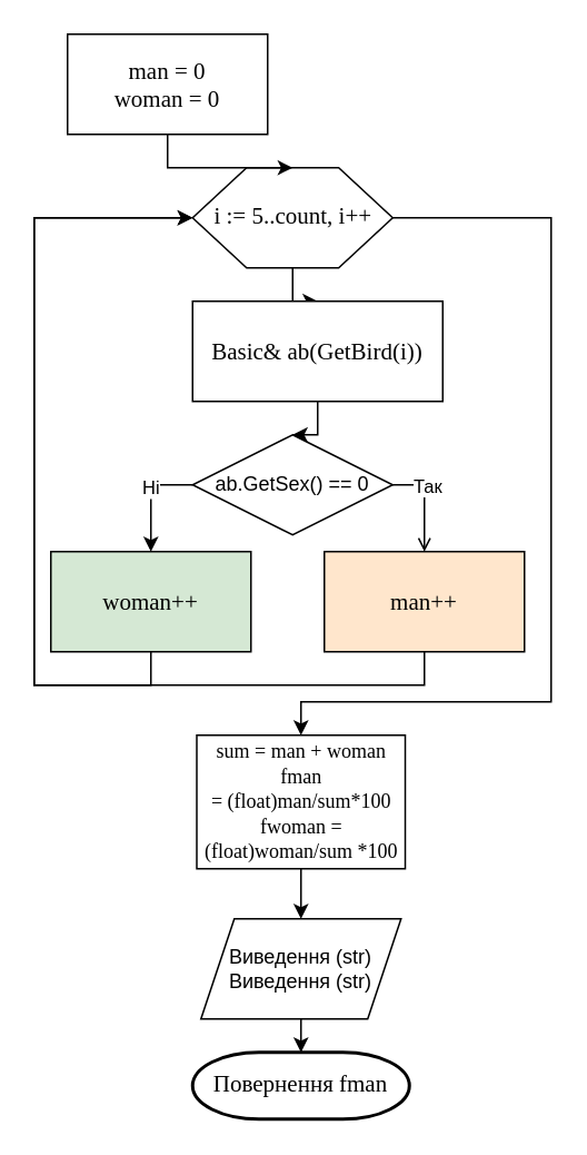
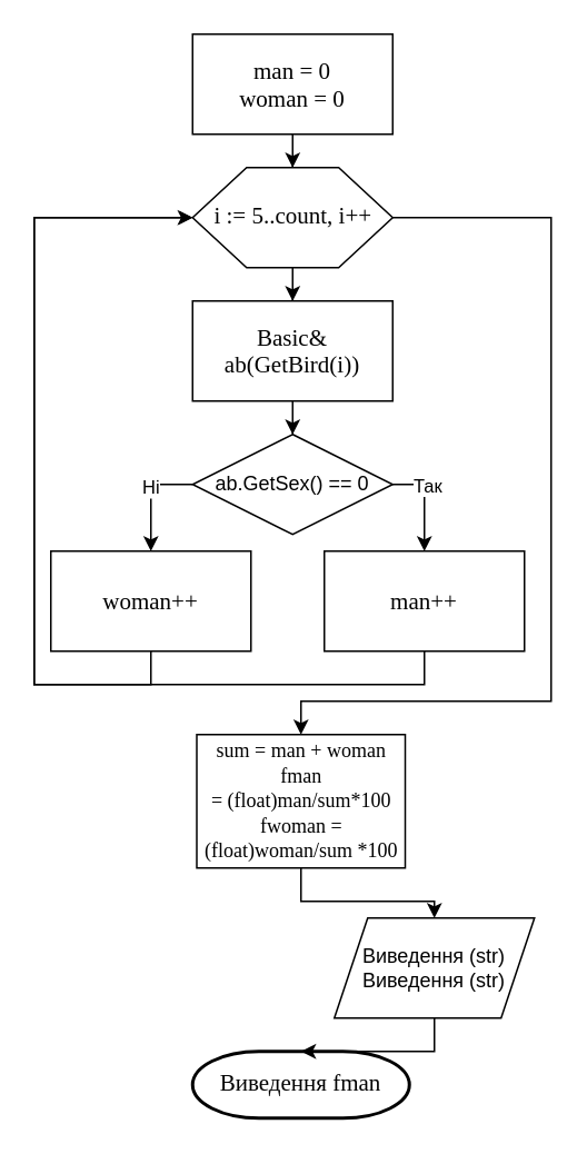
- <mxCell id="7" value="&lt;p style=&quot;margin: 0px ; font-stretch: normal ; line-height: normal ; font-size: 14px&quot;&gt;&lt;font face=&quot;Times New Roman&quot; style=&quot;font-size: 14px&quot;&gt;man = 0&lt;/font&gt;&lt;/p&gt;&lt;p style=&quot;margin: 0px ; font-stretch: normal ; line-height: normal ; font-size: 14px&quot;&gt;&lt;font face=&quot;Times New Roman&quot; style=&quot;font-size: 14px&quot;&gt;woman = 0&lt;/font&gt;&lt;/p&gt;" style="rounded=0;whiteSpace=wrap;html=1;" vertex="1" parent="1"><mxGeometry x="40" y="20" width="120" height="60" as="geometry" /></mxCell>
+ <mxCell id="7" value="&lt;p style=&quot;margin: 0px ; font-stretch: normal ; line-height: normal ; font-size: 14px&quot;&gt;&lt;font face=&quot;Times New Roman&quot; style=&quot;font-size: 14px&quot;&gt;man = 0&lt;/font&gt;&lt;/p&gt;&lt;p style=&quot;margin: 0px ; font-stretch: normal ; line-height: normal ; font-size: 14px&quot;&gt;&lt;font face=&quot;Times New Roman&quot; style=&quot;font-size: 14px&quot;&gt;woman = 0&lt;/font&gt;&lt;/p&gt;" style="rounded=0;whiteSpace=wrap;html=1;" vertex="1" parent="1"><mxGeometry x="115" y="20" width="120" height="60" as="geometry" /></mxCell>
- <mxCell id="15" style="edgeStyle=orthogonalEdgeStyle;rounded=0;orthogonalLoop=1;jettySize=auto;html=1;entryX=0;entryY=0.5;entryDx=0;entryDy=0;" edge="1" parent="1" source="16" target="5"><mxGeometry relative="1" as="geometry"><Array as="points"><mxPoint x="90" y="410" /><mxPoint x="20" y="410" /><mxPoint x="20" y="130" /></Array></mxGeometry></mxCell>
+ <mxCell id="15" style="edgeStyle=orthogonalEdgeStyle;rounded=0;orthogonalLoop=1;jettySize=auto;html=1;entryX=0;entryY=0.5;entryDx=0;entryDy=0;endArrow=open;" edge="1" parent="1" source="16" target="5"><mxGeometry relative="1" as="geometry"><Array as="points"><mxPoint x="90" y="410" /><mxPoint x="20" y="410" /><mxPoint x="20" y="130" /></Array></mxGeometry></mxCell>
- <mxCell id="14" value="&lt;p style=&quot;margin: 0px ; font-stretch: normal ; line-height: normal&quot;&gt;&lt;font face=&quot;Times New Roman&quot; style=&quot;font-size: 14px&quot;&gt;Basic&amp;amp; ab(GetBird(i))&lt;/font&gt;&lt;/p&gt;" style="rounded=0;whiteSpace=wrap;html=1;" vertex="1" parent="1"><mxGeometry x="115" y="180" width="150" height="60" as="geometry" /></mxCell>
+ <mxCell id="14" value="&lt;p style=&quot;margin: 0px ; font-stretch: normal ; line-height: normal&quot;&gt;&lt;font face=&quot;Times New Roman&quot; style=&quot;font-size: 14px&quot;&gt;Basic&amp;amp; ab(GetBird(i))&lt;/font&gt;&lt;/p&gt;" style="rounded=0;whiteSpace=wrap;html=1;" vertex="1" parent="1"><mxGeometry x="115" y="180" width="120" height="60" as="geometry" /></mxCell>
- <mxCell id="8" style="edgeStyle=orthogonalEdgeStyle;rounded=0;orthogonalLoop=1;jettySize=auto;html=1;entryX=0.5;entryY=0;entryDx=0;entryDy=0;endArrow=open;" edge="1" parent="1" source="12" target="18"><mxGeometry relative="1" as="geometry"><Array as="points"><mxPoint x="254" y="290" /></Array></mxGeometry></mxCell>
+ <mxCell id="8" style="edgeStyle=orthogonalEdgeStyle;rounded=0;orthogonalLoop=1;jettySize=auto;html=1;entryX=0.5;entryY=0;entryDx=0;entryDy=0;" edge="1" parent="1" source="12" target="18"><mxGeometry relative="1" as="geometry"><Array as="points"><mxPoint x="254" y="290" /></Array></mxGeometry></mxCell>
- <mxCell id="16" value="&lt;p style=&quot;margin: 0px ; font-stretch: normal ; line-height: normal&quot;&gt;&lt;font face=&quot;Times New Roman&quot; style=&quot;font-size: 14px&quot;&gt;woman++&lt;/font&gt;&lt;/p&gt;" style="rounded=0;whiteSpace=wrap;html=1;fillColor=#d5e8d4;" vertex="1" parent="1"><mxGeometry x="30" y="330" width="120" height="60" as="geometry" /></mxCell>
+ <mxCell id="16" value="&lt;p style=&quot;margin: 0px ; font-stretch: normal ; line-height: normal&quot;&gt;&lt;font face=&quot;Times New Roman&quot; style=&quot;font-size: 14px&quot;&gt;woman++&lt;/font&gt;&lt;/p&gt;" style="rounded=0;whiteSpace=wrap;html=1;" vertex="1" parent="1"><mxGeometry x="30" y="330" width="120" height="60" as="geometry" /></mxCell>
- <mxCell id="18" value="&lt;p style=&quot;margin: 0px ; font-stretch: normal ; line-height: normal&quot;&gt;&lt;font face=&quot;Times New Roman&quot; style=&quot;font-size: 14px&quot;&gt;man++&lt;/font&gt;&lt;/p&gt;" style="rounded=0;whiteSpace=wrap;html=1;fillColor=#ffe6cc;" vertex="1" parent="1"><mxGeometry x="194" y="330" width="120" height="60" as="geometry" /></mxCell>
+ <mxCell id="18" value="&lt;p style=&quot;margin: 0px ; font-stretch: normal ; line-height: normal&quot;&gt;&lt;font face=&quot;Times New Roman&quot; style=&quot;font-size: 14px&quot;&gt;man++&lt;/font&gt;&lt;/p&gt;" style="rounded=0;whiteSpace=wrap;html=1;" vertex="1" parent="1"><mxGeometry x="194" y="330" width="120" height="60" as="geometry" /></mxCell>
- <mxCell id="22" value="Виведення (str)&lt;br&gt;Виведення (str)" style="shape=parallelogram;perimeter=parallelogramPerimeter;whiteSpace=wrap;html=1;fixedSize=1;" vertex="1" parent="1"><mxGeometry x="120" y="550" width="120" height="60" as="geometry" /></mxCell>
+ <mxCell id="22" value="Виведення (str)&lt;br&gt;Виведення (str)" style="shape=parallelogram;perimeter=parallelogramPerimeter;whiteSpace=wrap;html=1;fixedSize=1;" vertex="1" parent="1"><mxGeometry x="200" y="550" width="120" height="60" as="geometry" /></mxCell>
- <mxCell id="2" value="&lt;font face=&quot;Times New Roman&quot;&gt;&lt;span style=&quot;font-size: 14px&quot;&gt;Повернення fman&lt;/span&gt;&lt;/font&gt;" style="strokeWidth=2;html=1;shape=mxgraph.flowchart.terminator;whiteSpace=wrap;" vertex="1" parent="1"><mxGeometry x="115" y="630" width="130" height="40" as="geometry" /></mxCell>
+ <mxCell id="2" value="&lt;font face=&quot;Times New Roman&quot;&gt;&lt;span style=&quot;font-size: 14px&quot;&gt;Виведення fman&lt;/span&gt;&lt;/font&gt;" style="strokeWidth=2;html=1;shape=mxgraph.flowchart.terminator;whiteSpace=wrap;" vertex="1" parent="1"><mxGeometry x="115" y="630" width="130" height="40" as="geometry" /></mxCell>
